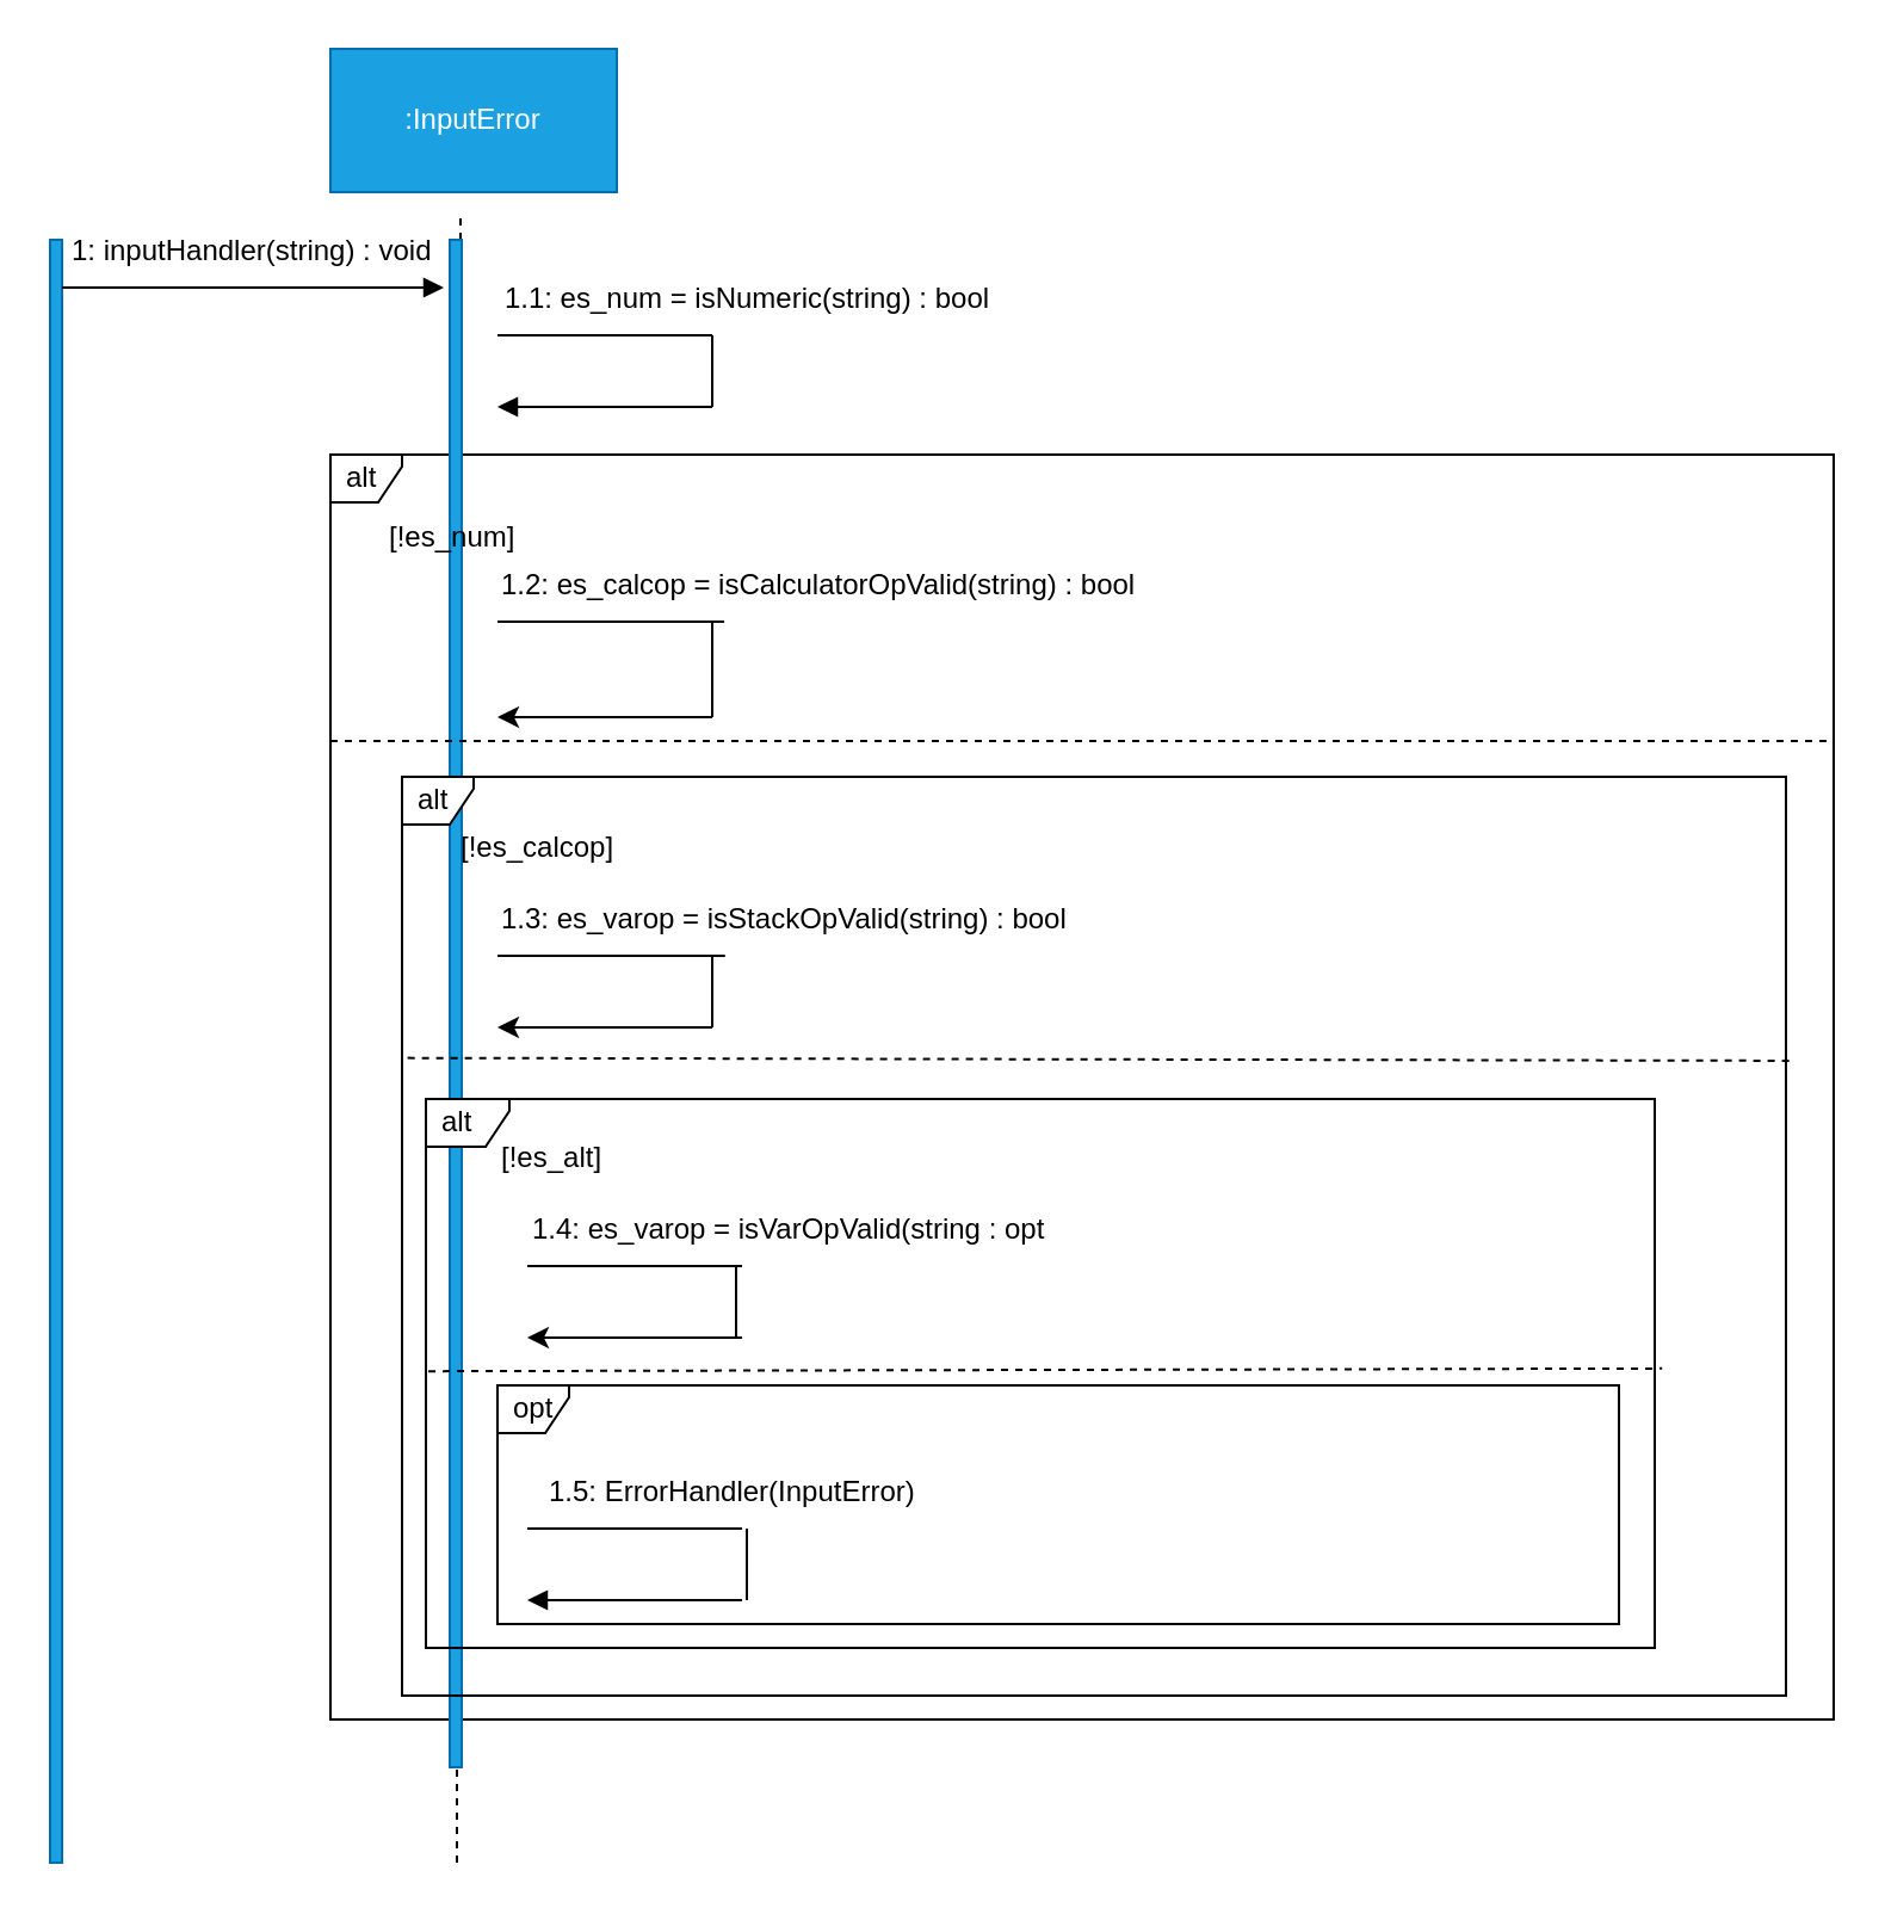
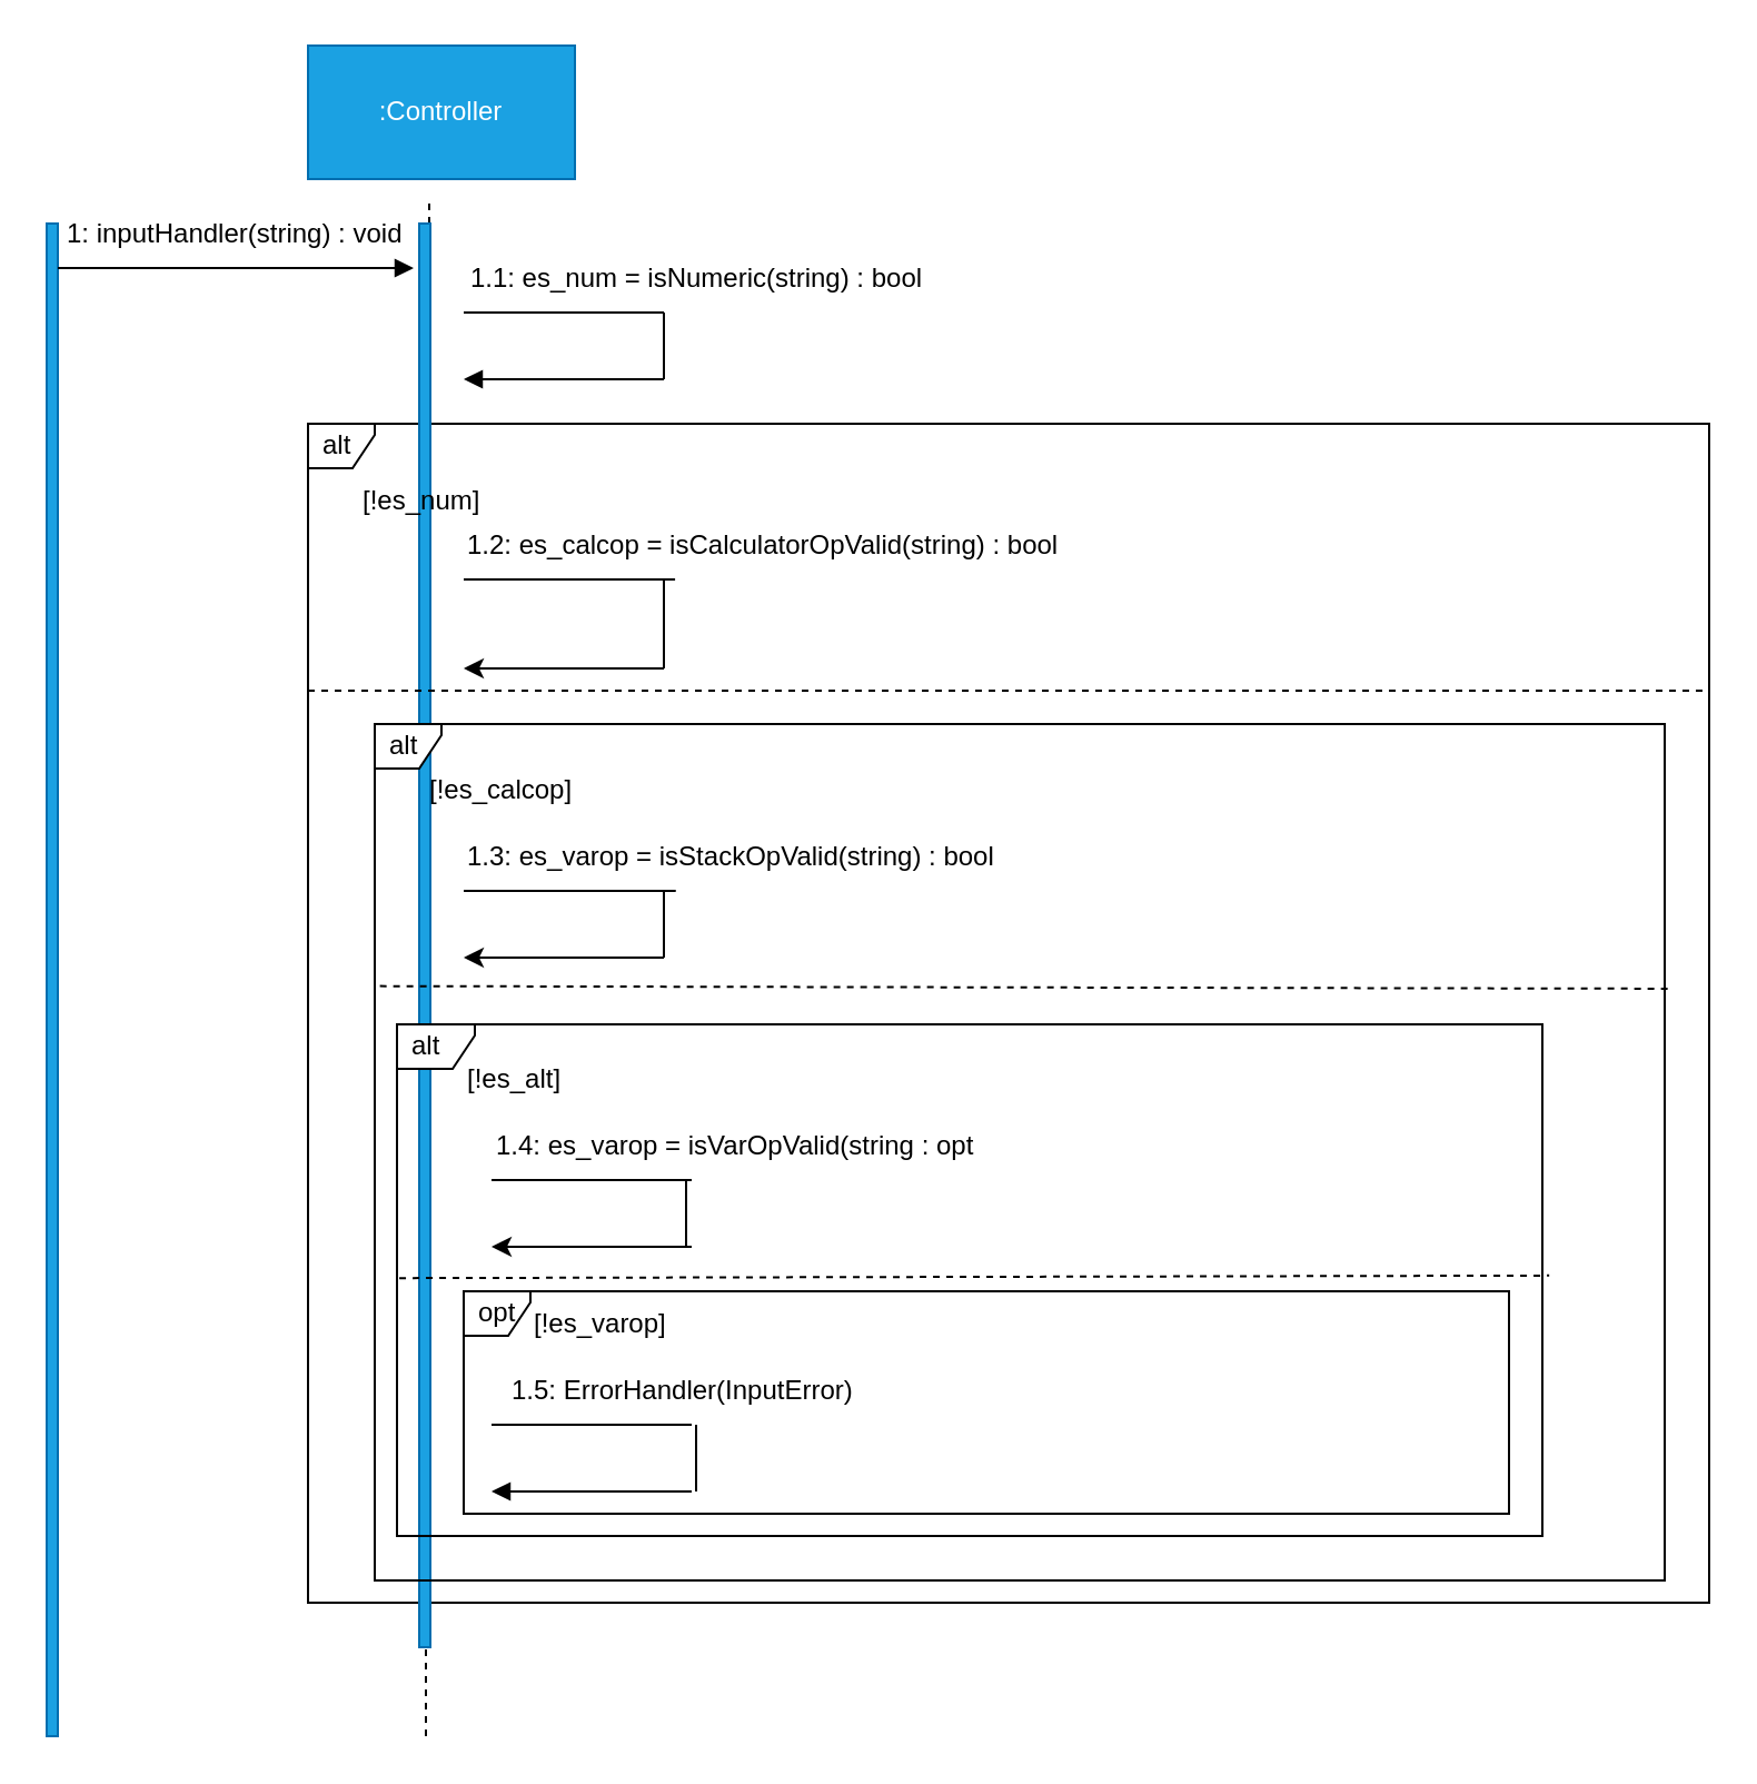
- <mxCell id="6" value=":InputError" style="rounded=0;whiteSpace=wrap;html=1;fillColor=#1ba1e2;fontColor=#ffffff;strokeColor=#006EAF;" parent="1" vertex="1"><mxGeometry x="138" y="20" width="120" height="60" as="geometry" /></mxCell>
+ <mxCell id="6" value=":Controller" style="rounded=0;whiteSpace=wrap;html=1;fillColor=#1ba1e2;fontColor=#ffffff;strokeColor=#006EAF;" parent="1" vertex="1"><mxGeometry x="138" y="20" width="120" height="60" as="geometry" /></mxCell>
+ <mxCell id="36" value="[!es_varop]" style="text;html=1;strokeColor=none;fillColor=none;align=left;verticalAlign=middle;whiteSpace=wrap;rounded=0;" parent="1" vertex="1"><mxGeometry x="238" y="580" width="60" height="30" as="geometry" /></mxCell>
